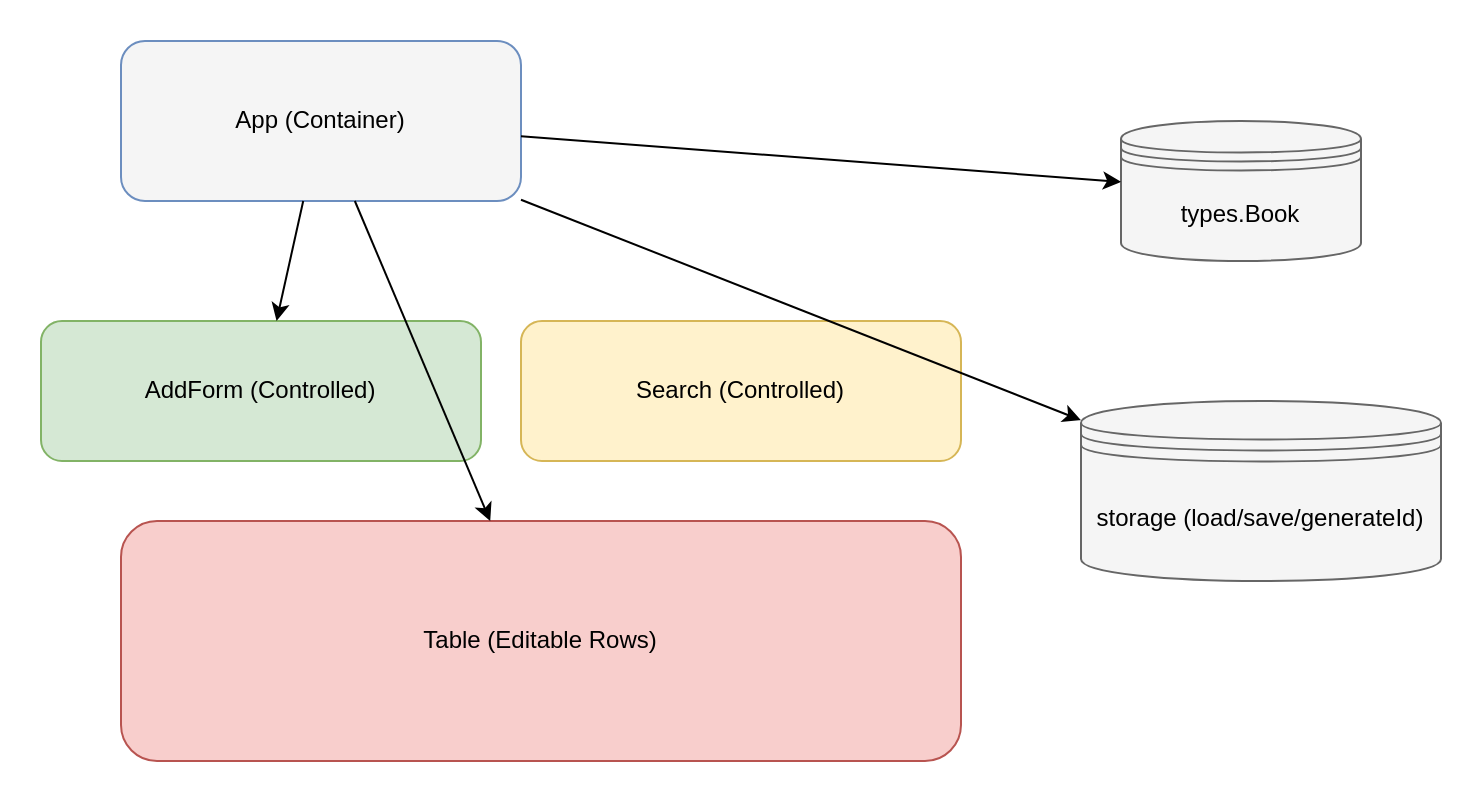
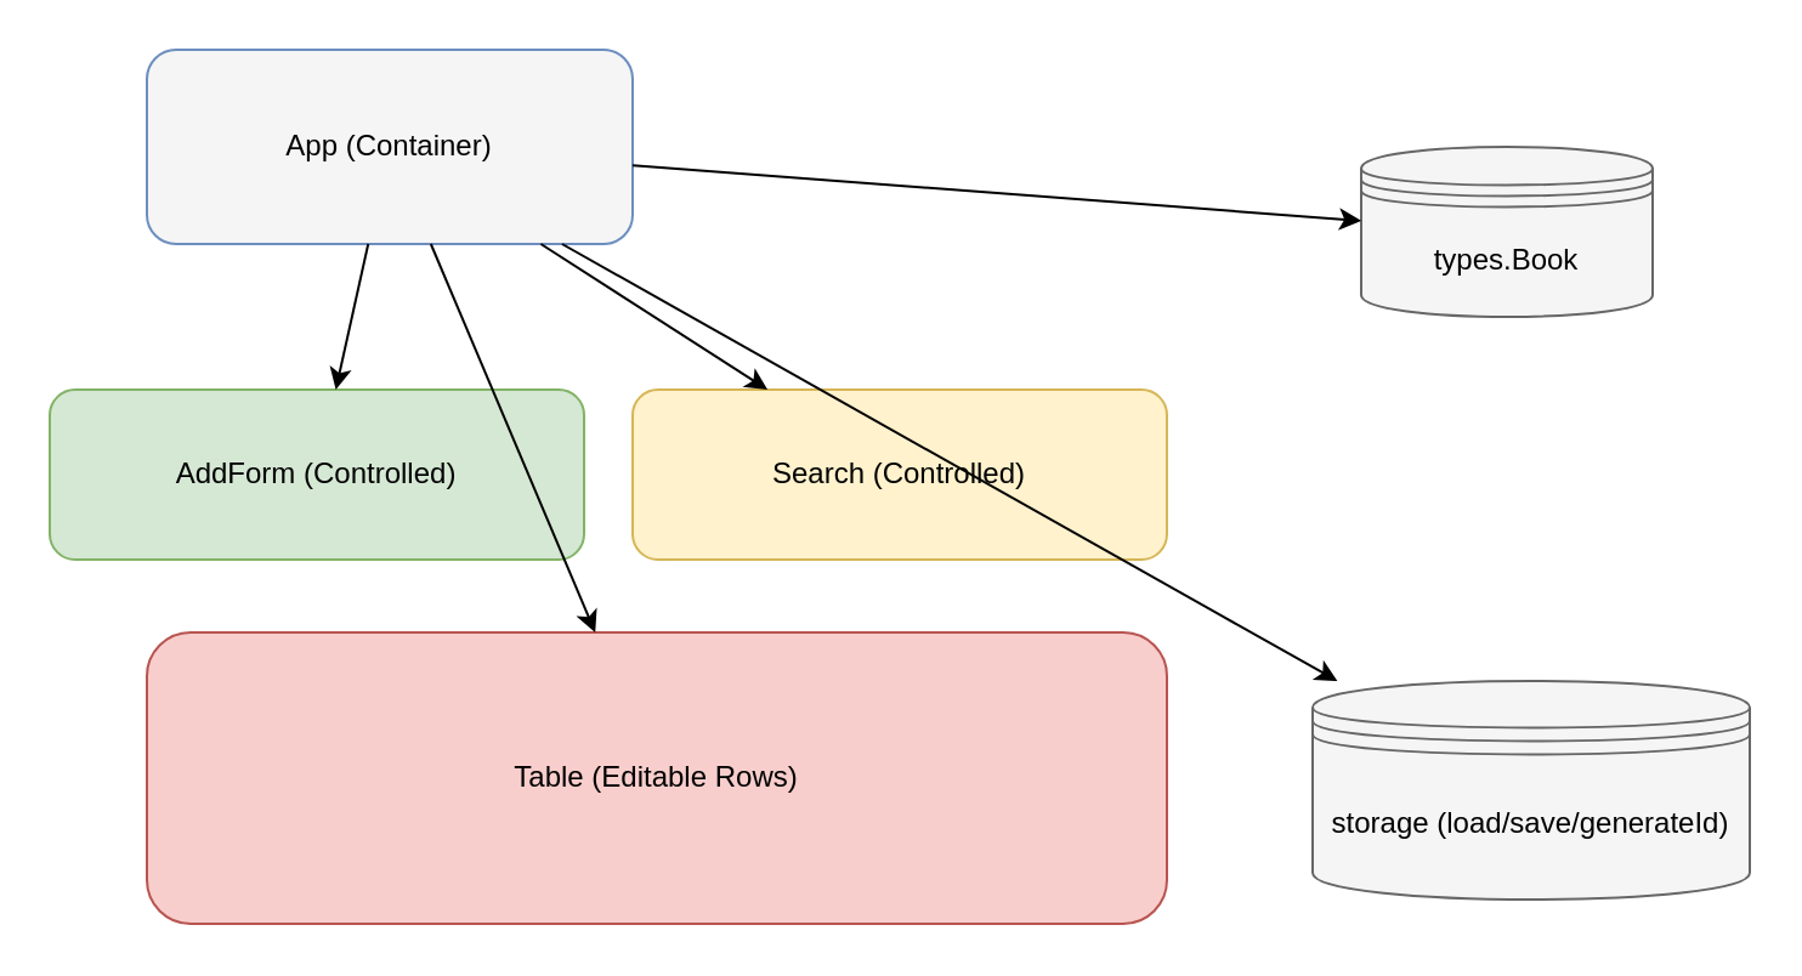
+ <mxCell id="9" edge="1" parent="1" source="2" target="4"><mxGeometry relative="1" as="geometry" /></mxCell>
- <mxCell id="7" value="storage (load/save/generateId)" style="shape=datastore;whiteSpace=wrap;html=1;fillColor=#f5f5f5;strokeColor=#666666;" vertex="1" parent="1"><mxGeometry x="540" y="200" width="180" height="90" as="geometry" /></mxCell>
+ <mxCell id="7" value="storage (load/save/generateId)" style="shape=datastore;whiteSpace=wrap;html=1;fillColor=#f5f5f5;strokeColor=#666666;" vertex="1" parent="1"><mxGeometry x="540" y="280" width="180" height="90" as="geometry" /></mxCell>
